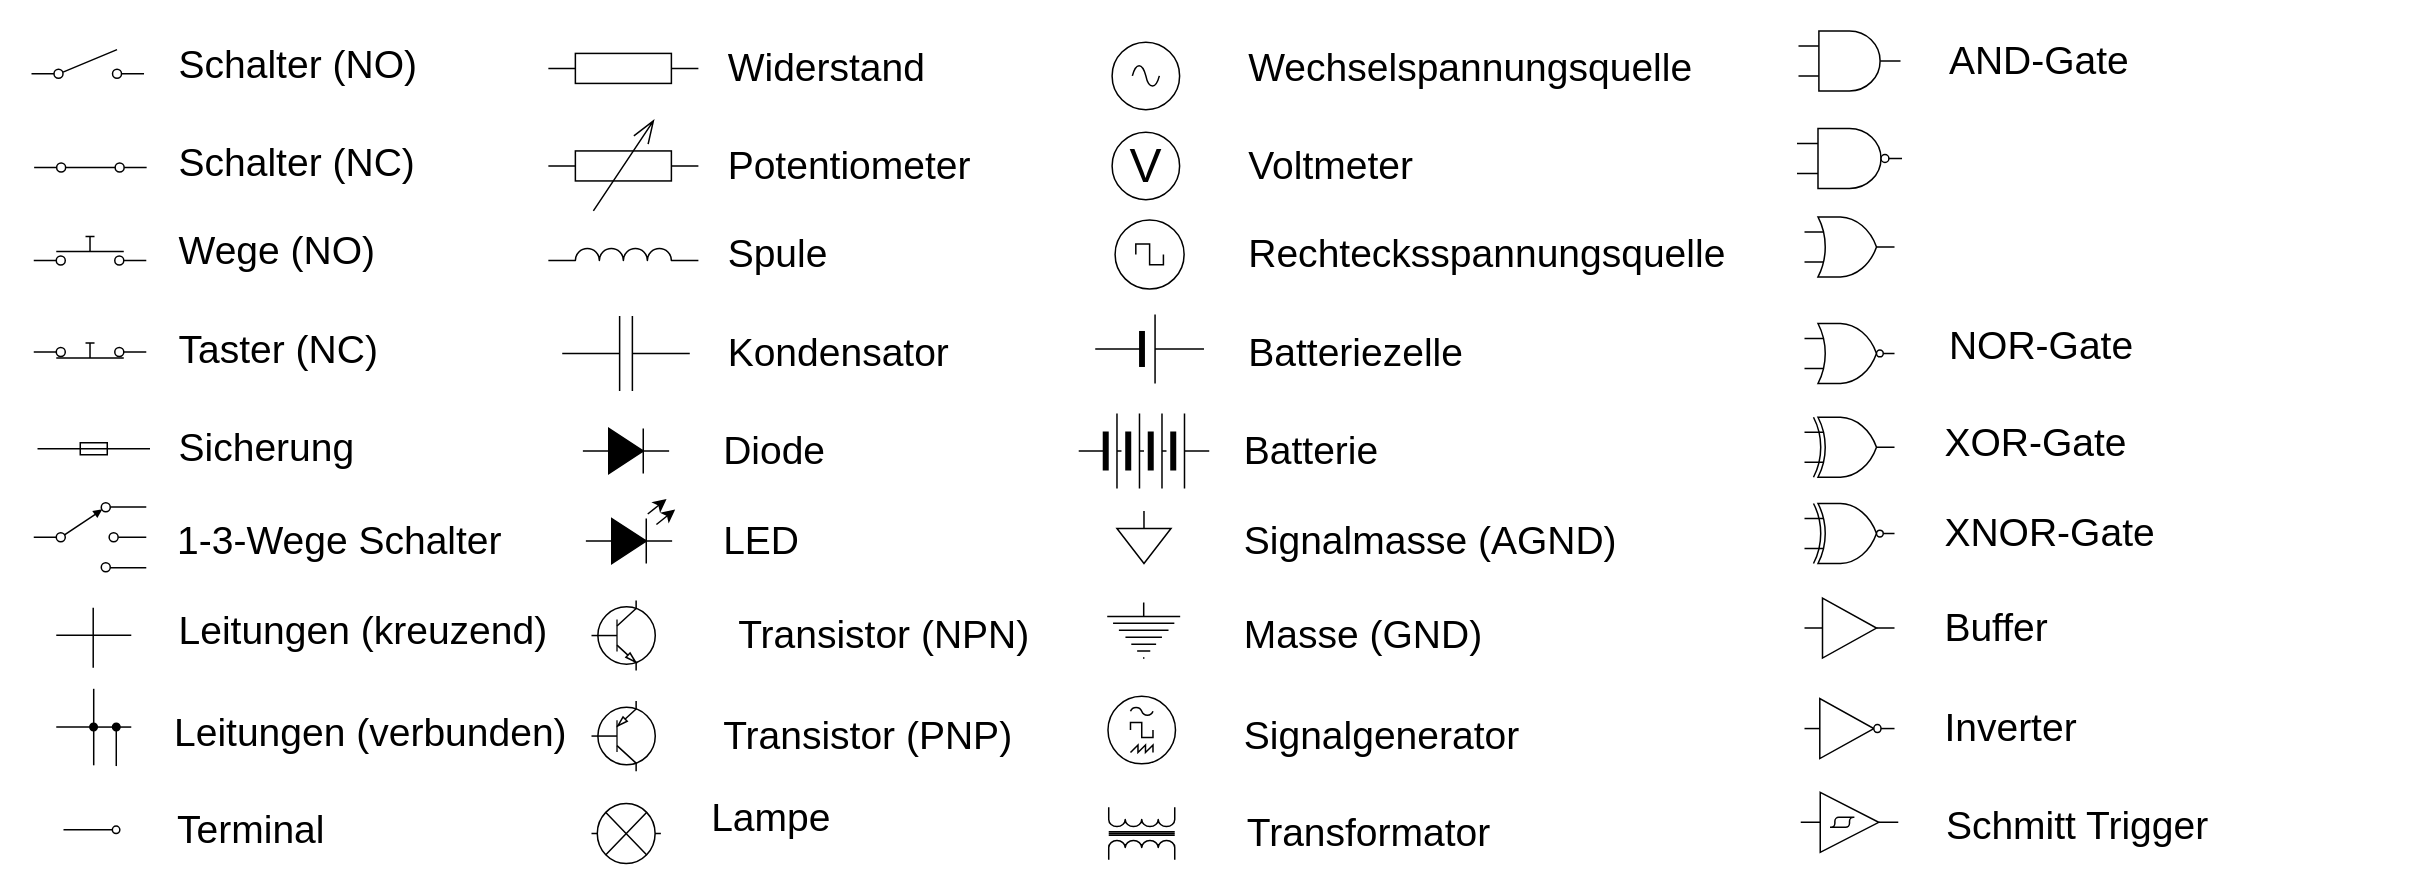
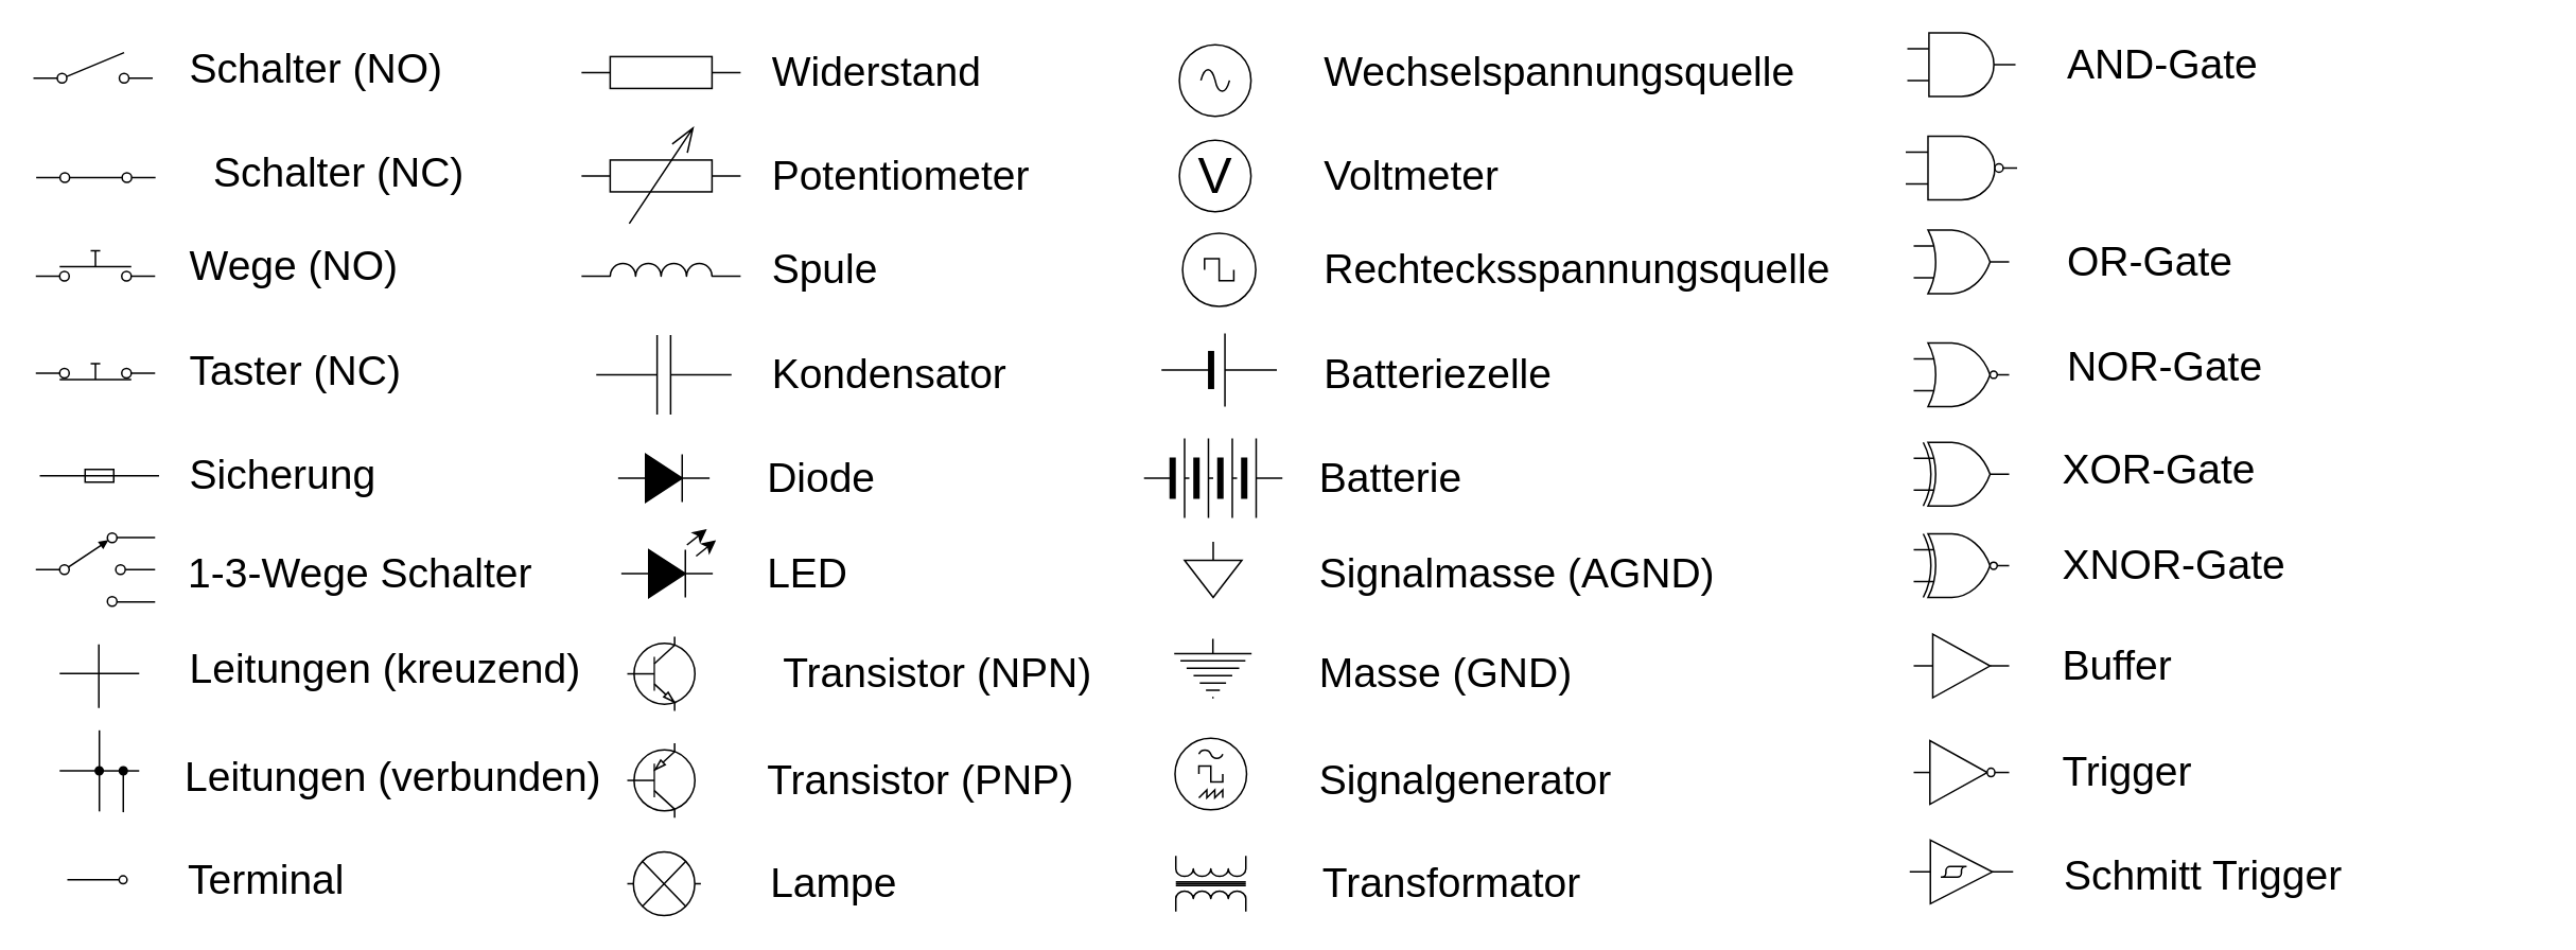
- <mxCell id="48" value="Schalter (NC)" style="text;html=1;align=left;verticalAlign=middle;whiteSpace=wrap;rounded=0;fontSize=26;" parent="1" vertex="1"><mxGeometry x="116.5" y="92.5" width="181.5" height="30" as="geometry" /></mxCell>
+ <mxCell id="48" value="Schalter (NC)" style="text;html=1;align=left;verticalAlign=middle;whiteSpace=wrap;rounded=0;fontSize=26;" parent="1" vertex="1"><mxGeometry x="131.5" y="92.5" width="181.5" height="30" as="geometry" /></mxCell>
+ <mxCell id="75" value="OR-Gate" style="text;html=1;align=left;verticalAlign=middle;whiteSpace=wrap;rounded=0;fontSize=26;" parent="1" vertex="1"><mxGeometry x="1296.5" y="149" width="278.5" height="30" as="geometry" /></mxCell>
- <mxCell id="80" value="Inverter" style="text;html=1;align=left;verticalAlign=middle;whiteSpace=wrap;rounded=0;fontSize=26;" parent="1" vertex="1"><mxGeometry x="1293.5" y="470" width="230" height="30" as="geometry" /></mxCell>
+ <mxCell id="80" value="Trigger" style="text;html=1;align=left;verticalAlign=middle;whiteSpace=wrap;rounded=0;fontSize=26;" parent="1" vertex="1"><mxGeometry x="1293.5" y="470" width="230" height="30" as="geometry" /></mxCell>
- <mxCell id="35" value="Lampe" style="text;html=1;align=left;verticalAlign=middle;whiteSpace=wrap;rounded=0;fontSize=26;" parent="1" vertex="1"><mxGeometry x="471.5" y="530" width="230" height="30" as="geometry" /></mxCell>
+ <mxCell id="35" value="Lampe" style="text;html=1;align=left;verticalAlign=middle;whiteSpace=wrap;rounded=0;fontSize=26;" parent="1" vertex="1"><mxGeometry x="481.5" y="540" width="230" height="30" as="geometry" /></mxCell>
